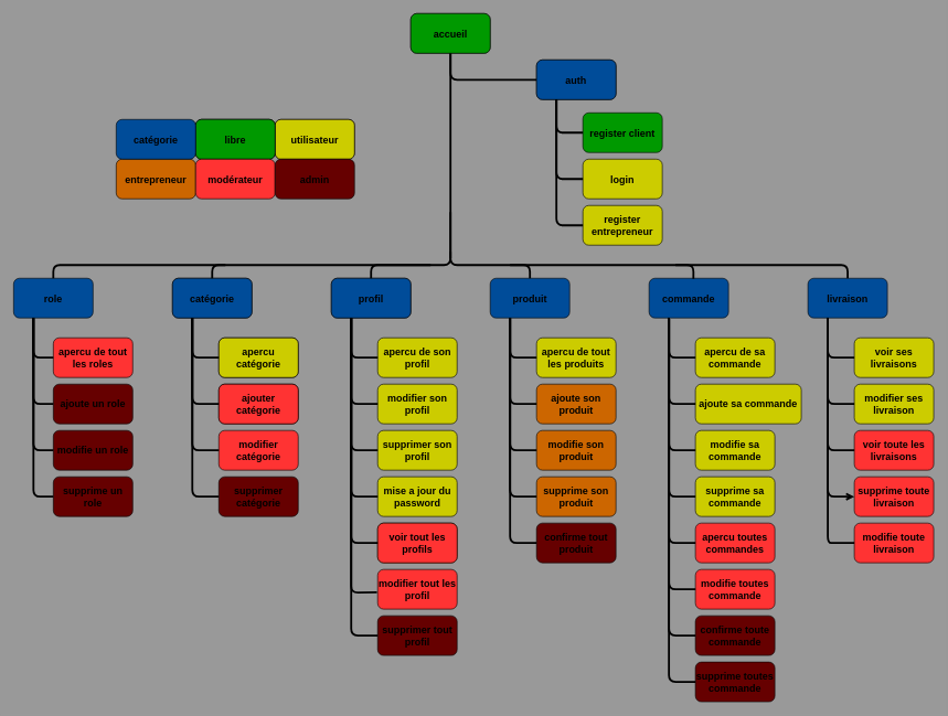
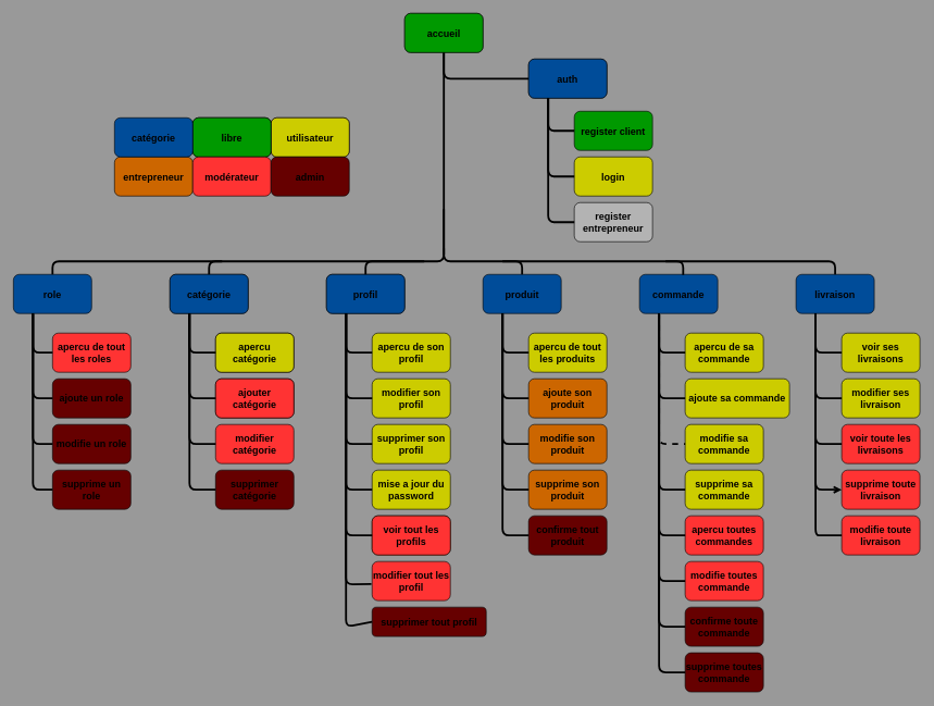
- <mxCell id="59" value="&lt;font style=&quot;font-size: 15px&quot;&gt;register entrepreneur&lt;/font&gt;" style="rounded=1;whiteSpace=wrap;html=1;fillColor=#CCCC00;fontSize=15;fontStyle=1" vertex="1" parent="1"><mxGeometry x="880" y="310" width="120" height="60" as="geometry" /></mxCell>
+ <mxCell id="59" value="&lt;font style=&quot;font-size: 15px&quot;&gt;register entrepreneur&lt;/font&gt;" style="rounded=1;whiteSpace=wrap;html=1;fillColor=#b3b3b3;fontSize=15;fontStyle=1;" vertex="1" parent="1"><mxGeometry x="880" y="310" width="120" height="60" as="geometry" /></mxCell>
- <mxCell id="96" value="" style="endArrow=none;html=1;labelBackgroundColor=none;labelBorderColor=none;fontSize=15;fontColor=#000000;strokeColor=#000000;strokeWidth=3;fillColor=#808080;entryX=0;entryY=0.5;entryDx=0;entryDy=0;exitX=0.25;exitY=1;exitDx=0;exitDy=0;" edge="1" parent="1" source="8" target="30"><mxGeometry width="50" height="50" relative="1" as="geometry"><mxPoint x="970" y="720" as="sourcePoint" /><mxPoint x="1020" y="670" as="targetPoint" /><Array as="points"><mxPoint x="1010" y="680" /></Array></mxGeometry></mxCell>
+ <mxCell id="96" value="" style="endArrow=none;html=1;labelBackgroundColor=none;labelBorderColor=none;fontSize=15;fontColor=#000000;strokeColor=#000000;strokeWidth=3;fillColor=#808080;entryX=0;entryY=0.5;entryDx=0;entryDy=0;exitX=0.25;exitY=1;exitDx=0;exitDy=0;dashed=1;" edge="1" parent="1" source="8" target="30"><mxGeometry width="50" height="50" relative="1" as="geometry"><mxPoint x="970" y="720" as="sourcePoint" /><mxPoint x="1020" y="670" as="targetPoint" /><Array as="points"><mxPoint x="1010" y="680" /></Array></mxGeometry></mxCell>
- <mxCell id="51" value="supprimer tout profil" style="rounded=1;fillColor=#660000;shadow=0;fontStyle=1;fontSize=15;labelBackgroundColor=none;labelBorderColor=none;whiteSpace=wrap;html=1;spacingTop=0;" vertex="1" parent="1"><mxGeometry x="570" y="930" width="120" height="60" as="geometry" /></mxCell>
+ <mxCell id="51" value="supprimer tout profil" style="rounded=1;fillColor=#660000;shadow=0;fontStyle=1;fontSize=15;labelBackgroundColor=none;labelBorderColor=none;whiteSpace=wrap;html=1;spacingTop=0;" vertex="1" parent="1"><mxGeometry x="570" y="930" width="175" height="45" as="geometry" /></mxCell>
